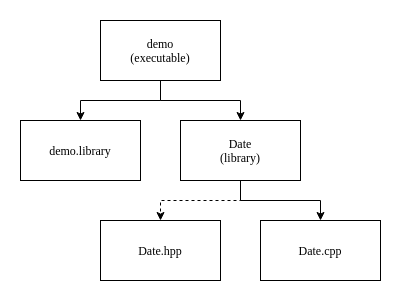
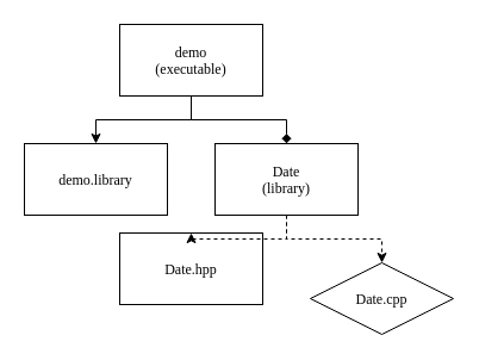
- <mxCell id="9" style="edgeStyle=orthogonalEdgeStyle;rounded=0;orthogonalLoop=1;jettySize=auto;fontFamily=sans-serif;" edge="1" parent="1" source="10" target="6"><mxGeometry relative="1" as="geometry" /></mxCell>
+ <mxCell id="9" style="edgeStyle=orthogonalEdgeStyle;rounded=0;orthogonalLoop=1;jettySize=auto;fontFamily=sans-serif;endArrow=diamond;" edge="1" parent="1" source="10" target="6"><mxGeometry relative="1" as="geometry" /></mxCell>
- <mxCell id="5" style="edgeStyle=orthogonalEdgeStyle;rounded=0;orthogonalLoop=1;jettySize=auto;fontFamily=sans-serif;" edge="1" parent="1" source="6" target="3"><mxGeometry relative="1" as="geometry" /></mxCell>
+ <mxCell id="5" style="edgeStyle=orthogonalEdgeStyle;rounded=0;orthogonalLoop=1;jettySize=auto;fontFamily=sans-serif;dashed=1;" edge="1" parent="1" source="6" target="3"><mxGeometry relative="1" as="geometry" /></mxCell>
- <mxCell id="2" value="Date.hpp" style="rounded=0;fontFamily=sans-serif;" vertex="1" parent="1"><mxGeometry x="100" y="220" width="120" height="60" as="geometry" /></mxCell>
+ <mxCell id="2" value="Date.hpp" style="rounded=0;fontFamily=sans-serif;" vertex="1" parent="1"><mxGeometry x="100" y="195" width="120" height="60" as="geometry" /></mxCell>
- <mxCell id="3" value="Date.cpp" style="rounded=0;fontFamily=sans-serif;" vertex="1" parent="1"><mxGeometry x="260" y="220" width="120" height="60" as="geometry" /></mxCell>
+ <mxCell id="3" value="Date.cpp" style="rhombus;fontFamily=sans-serif;" vertex="1" parent="1"><mxGeometry x="260" y="220" width="120" height="60" as="geometry" /></mxCell>
